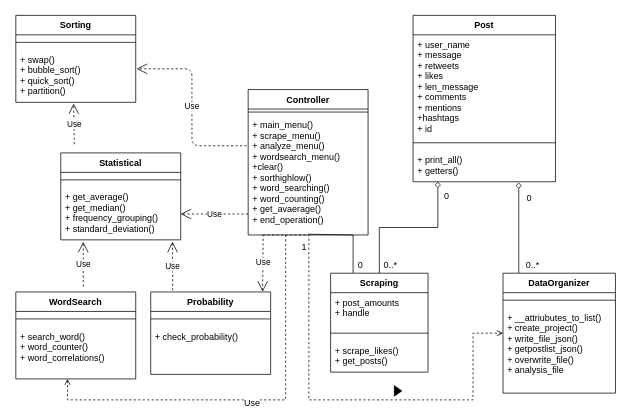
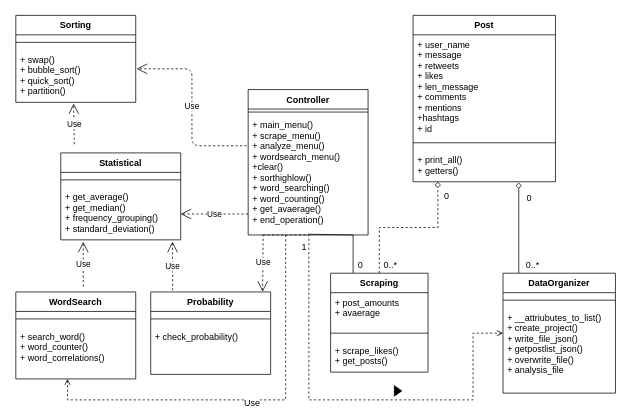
- <mxCell id="26" style="edgeStyle=orthogonalEdgeStyle;rounded=0;orthogonalLoop=1;jettySize=auto;html=1;entryX=0.174;entryY=1;entryDx=0;entryDy=0;entryPerimeter=0;startArrow=none;startFill=0;endArrow=diamond;endFill=0;" parent="1" source="27" target="8" edge="1"><mxGeometry relative="1" as="geometry" /></mxCell>
+ <mxCell id="26" style="edgeStyle=orthogonalEdgeStyle;rounded=0;orthogonalLoop=1;jettySize=auto;html=1;entryX=0.174;entryY=1;entryDx=0;entryDy=0;entryPerimeter=0;startArrow=none;startFill=0;endArrow=diamond;endFill=0;dashed=1;" parent="1" source="27" target="8" edge="1"><mxGeometry relative="1" as="geometry" /></mxCell>
- <mxCell id="28" value="+ post_amounts&#10;+ handle&#10;" style="text;strokeColor=none;fillColor=none;align=left;verticalAlign=top;spacingLeft=4;spacingRight=4;overflow=hidden;rotatable=0;points=[[0,0.5],[1,0.5]];portConstraint=eastwest;" parent="27" vertex="1"><mxGeometry y="26" width="130" height="44" as="geometry" /></mxCell>
+ <mxCell id="28" value="+ post_amounts&#10;+ avaerage&#10;" style="text;strokeColor=none;fillColor=none;align=left;verticalAlign=top;spacingLeft=4;spacingRight=4;overflow=hidden;rotatable=0;points=[[0,0.5],[1,0.5]];portConstraint=eastwest;" parent="27" vertex="1"><mxGeometry y="26" width="130" height="44" as="geometry" /></mxCell>
